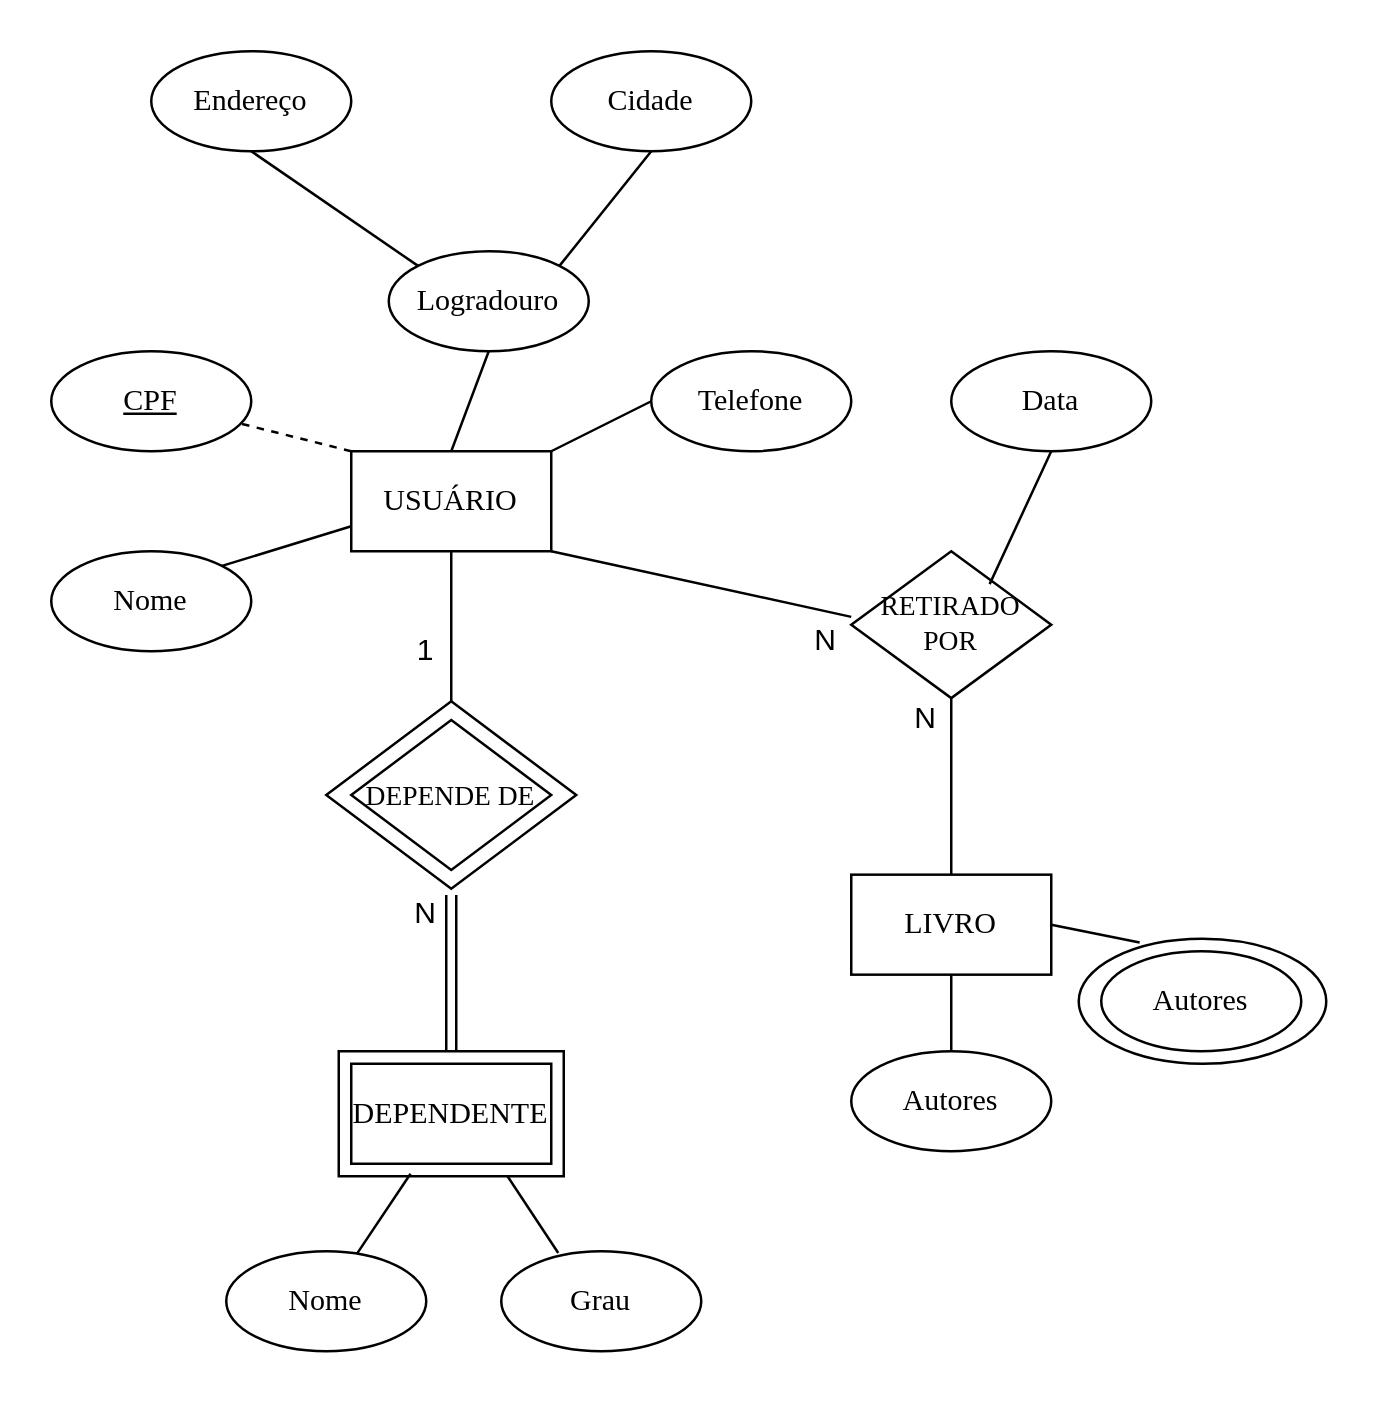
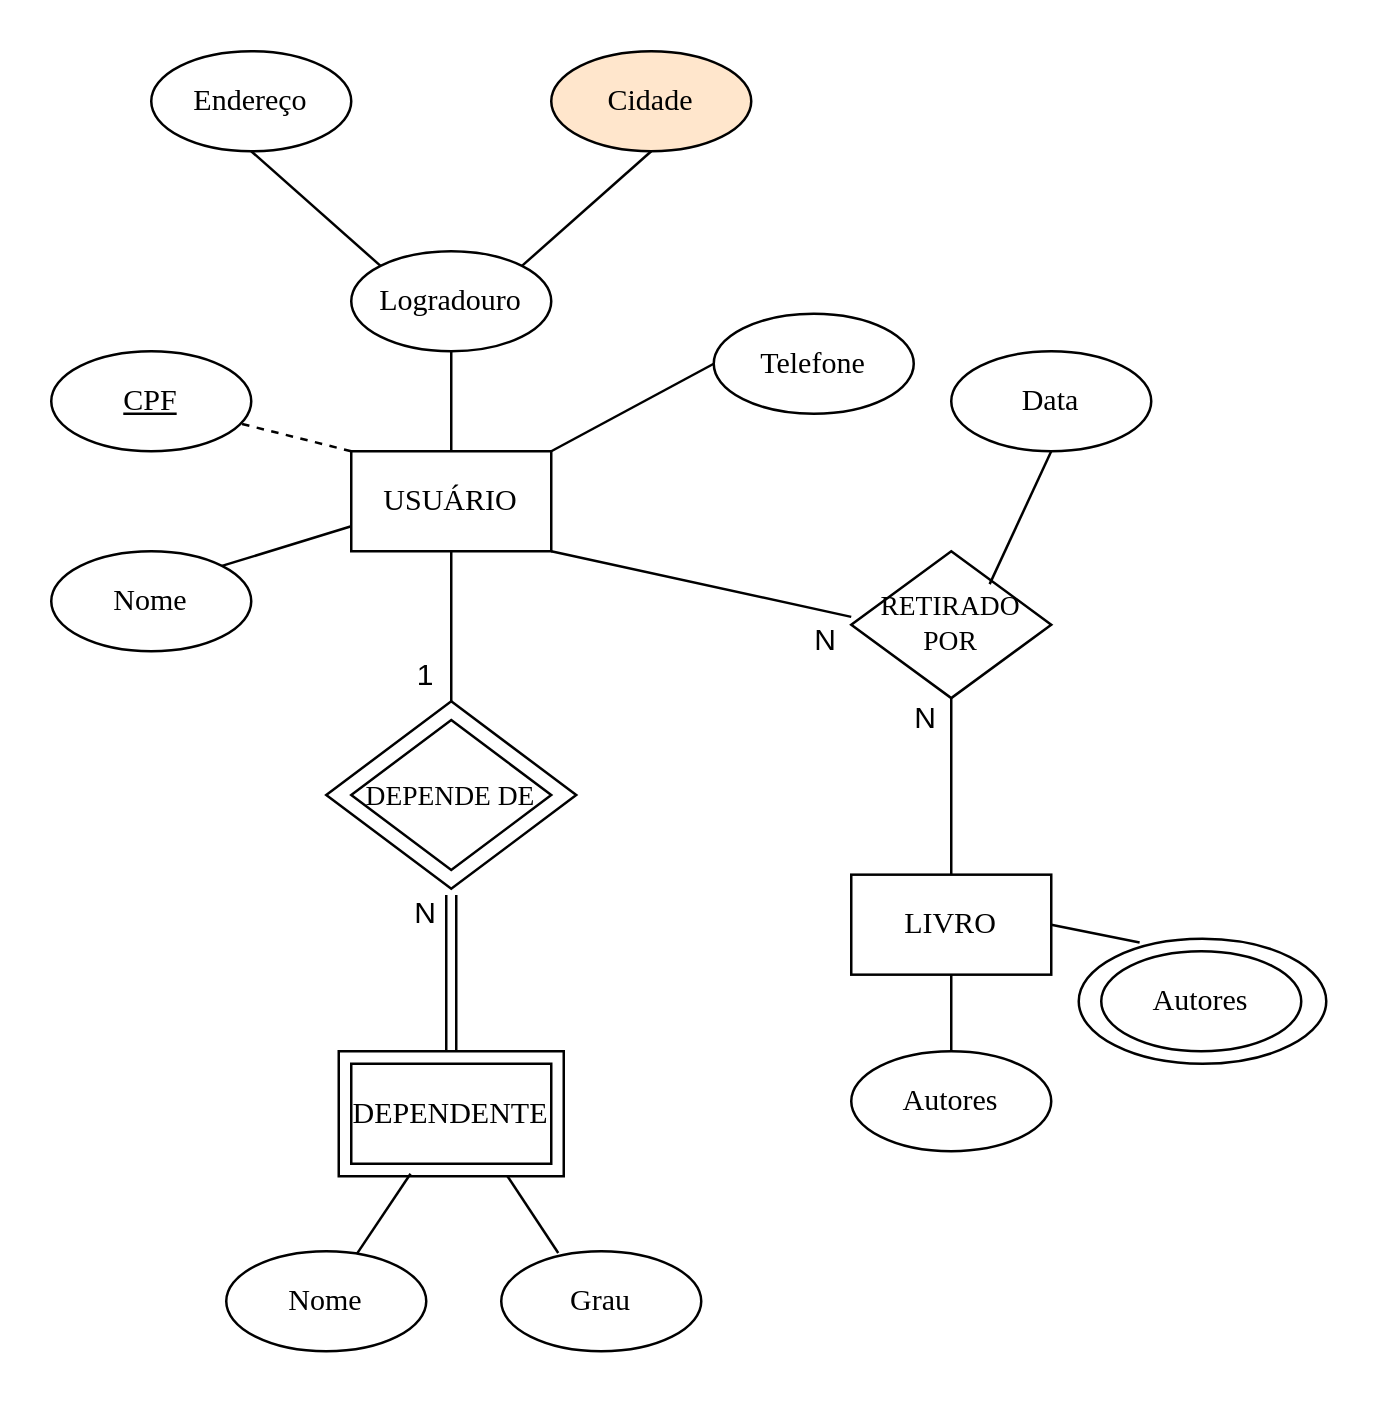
- <mxCell id="10" value="Cidade" style="ellipse;whiteSpace=wrap;html=1;fontFamily=Times New Roman;" vertex="1" parent="1"><mxGeometry x="220" y="20" width="80" height="40" as="geometry" /></mxCell>
+ <mxCell id="10" value="Cidade" style="ellipse;whiteSpace=wrap;html=1;fontFamily=Times New Roman;fillColor=#ffe6cc;" vertex="1" parent="1"><mxGeometry x="220" y="20" width="80" height="40" as="geometry" /></mxCell>
- <mxCell id="3" value="Logradouro" style="ellipse;whiteSpace=wrap;html=1;fontFamily=Times New Roman;" vertex="1" parent="1"><mxGeometry x="155" y="100" width="80" height="40" as="geometry" /></mxCell>
+ <mxCell id="3" value="Logradouro" style="ellipse;whiteSpace=wrap;html=1;fontFamily=Times New Roman;" vertex="1" parent="1"><mxGeometry x="140" y="100" width="80" height="40" as="geometry" /></mxCell>
- <mxCell id="7" value="Telefone" style="ellipse;whiteSpace=wrap;html=1;fontFamily=Times New Roman;" vertex="1" parent="1"><mxGeometry x="260" y="140" width="80" height="40" as="geometry" /></mxCell>
+ <mxCell id="7" value="Telefone" style="ellipse;whiteSpace=wrap;html=1;fontFamily=Times New Roman;" vertex="1" parent="1"><mxGeometry x="285" y="125" width="80" height="40" as="geometry" /></mxCell>
- <mxCell id="2" value="1" style="rounded=0;whiteSpace=wrap;html=1;strokeColor=none;fillColor=none;" parent="1" vertex="1"><mxGeometry x="160" y="250" width="20" height="20" as="geometry" /></mxCell>
+ <mxCell id="2" value="1" style="rounded=0;whiteSpace=wrap;html=1;strokeColor=none;fillColor=none;" parent="1" vertex="1"><mxGeometry x="160" y="260" width="20" height="20" as="geometry" /></mxCell>
